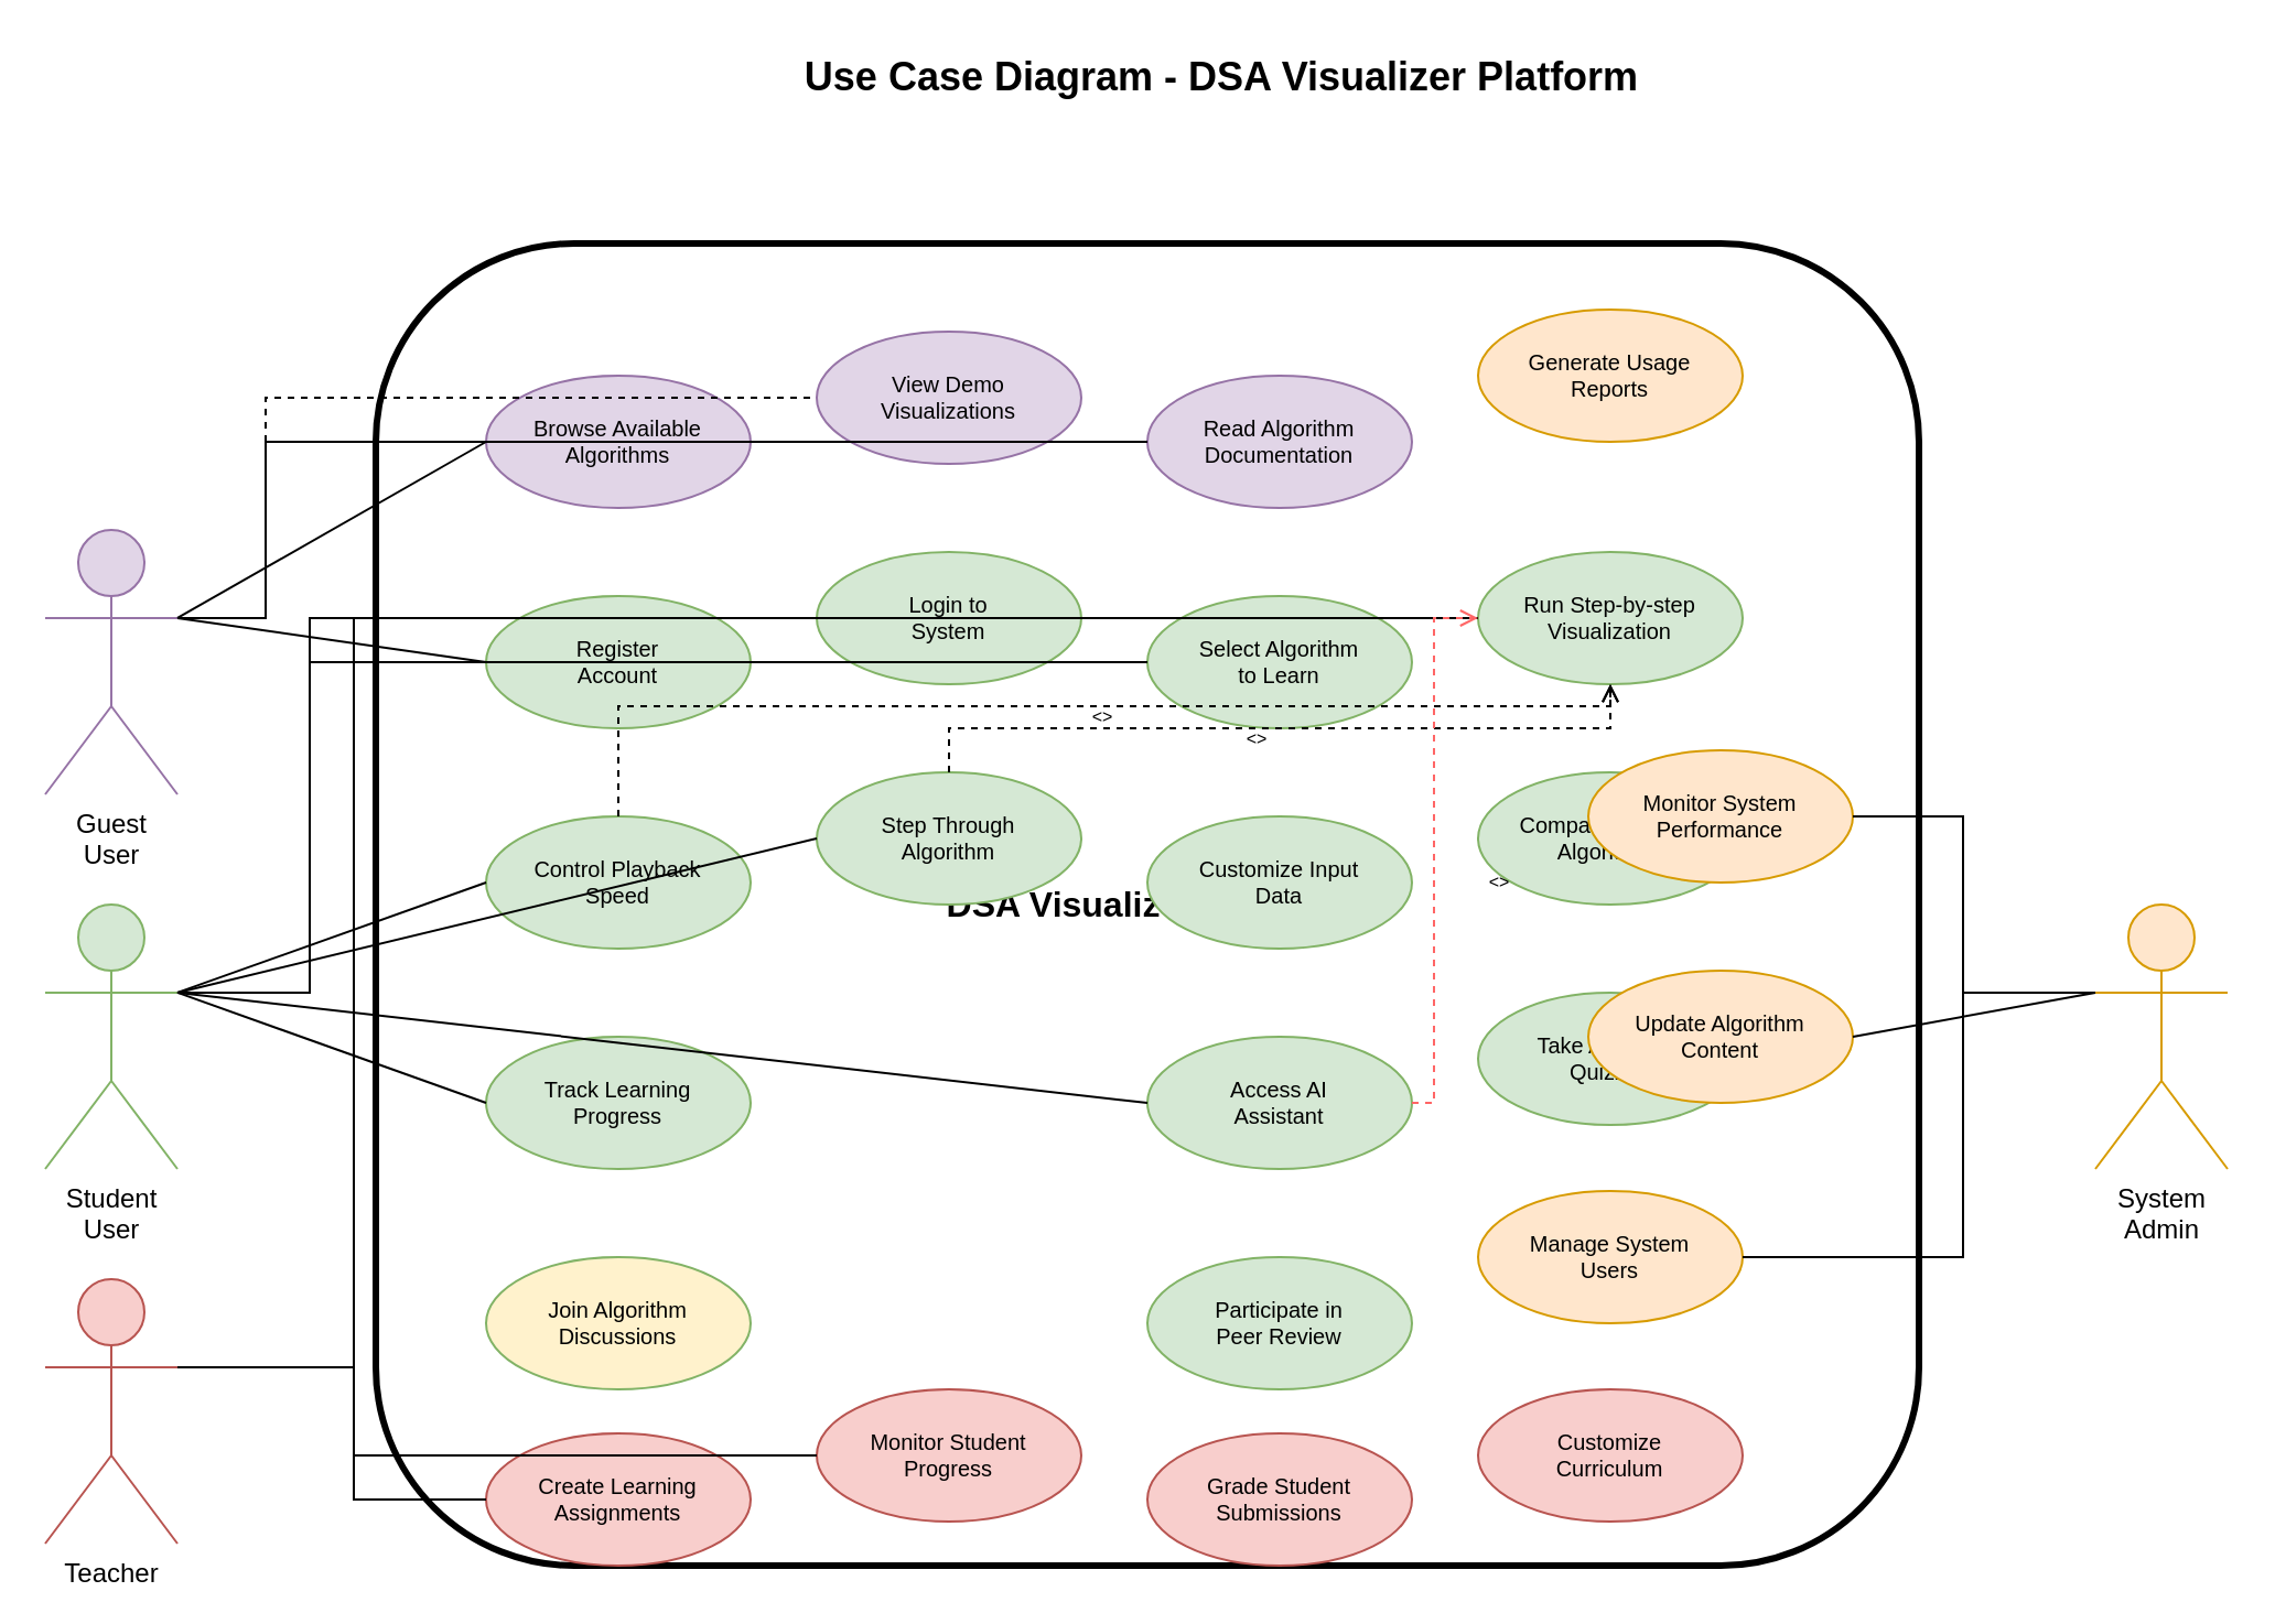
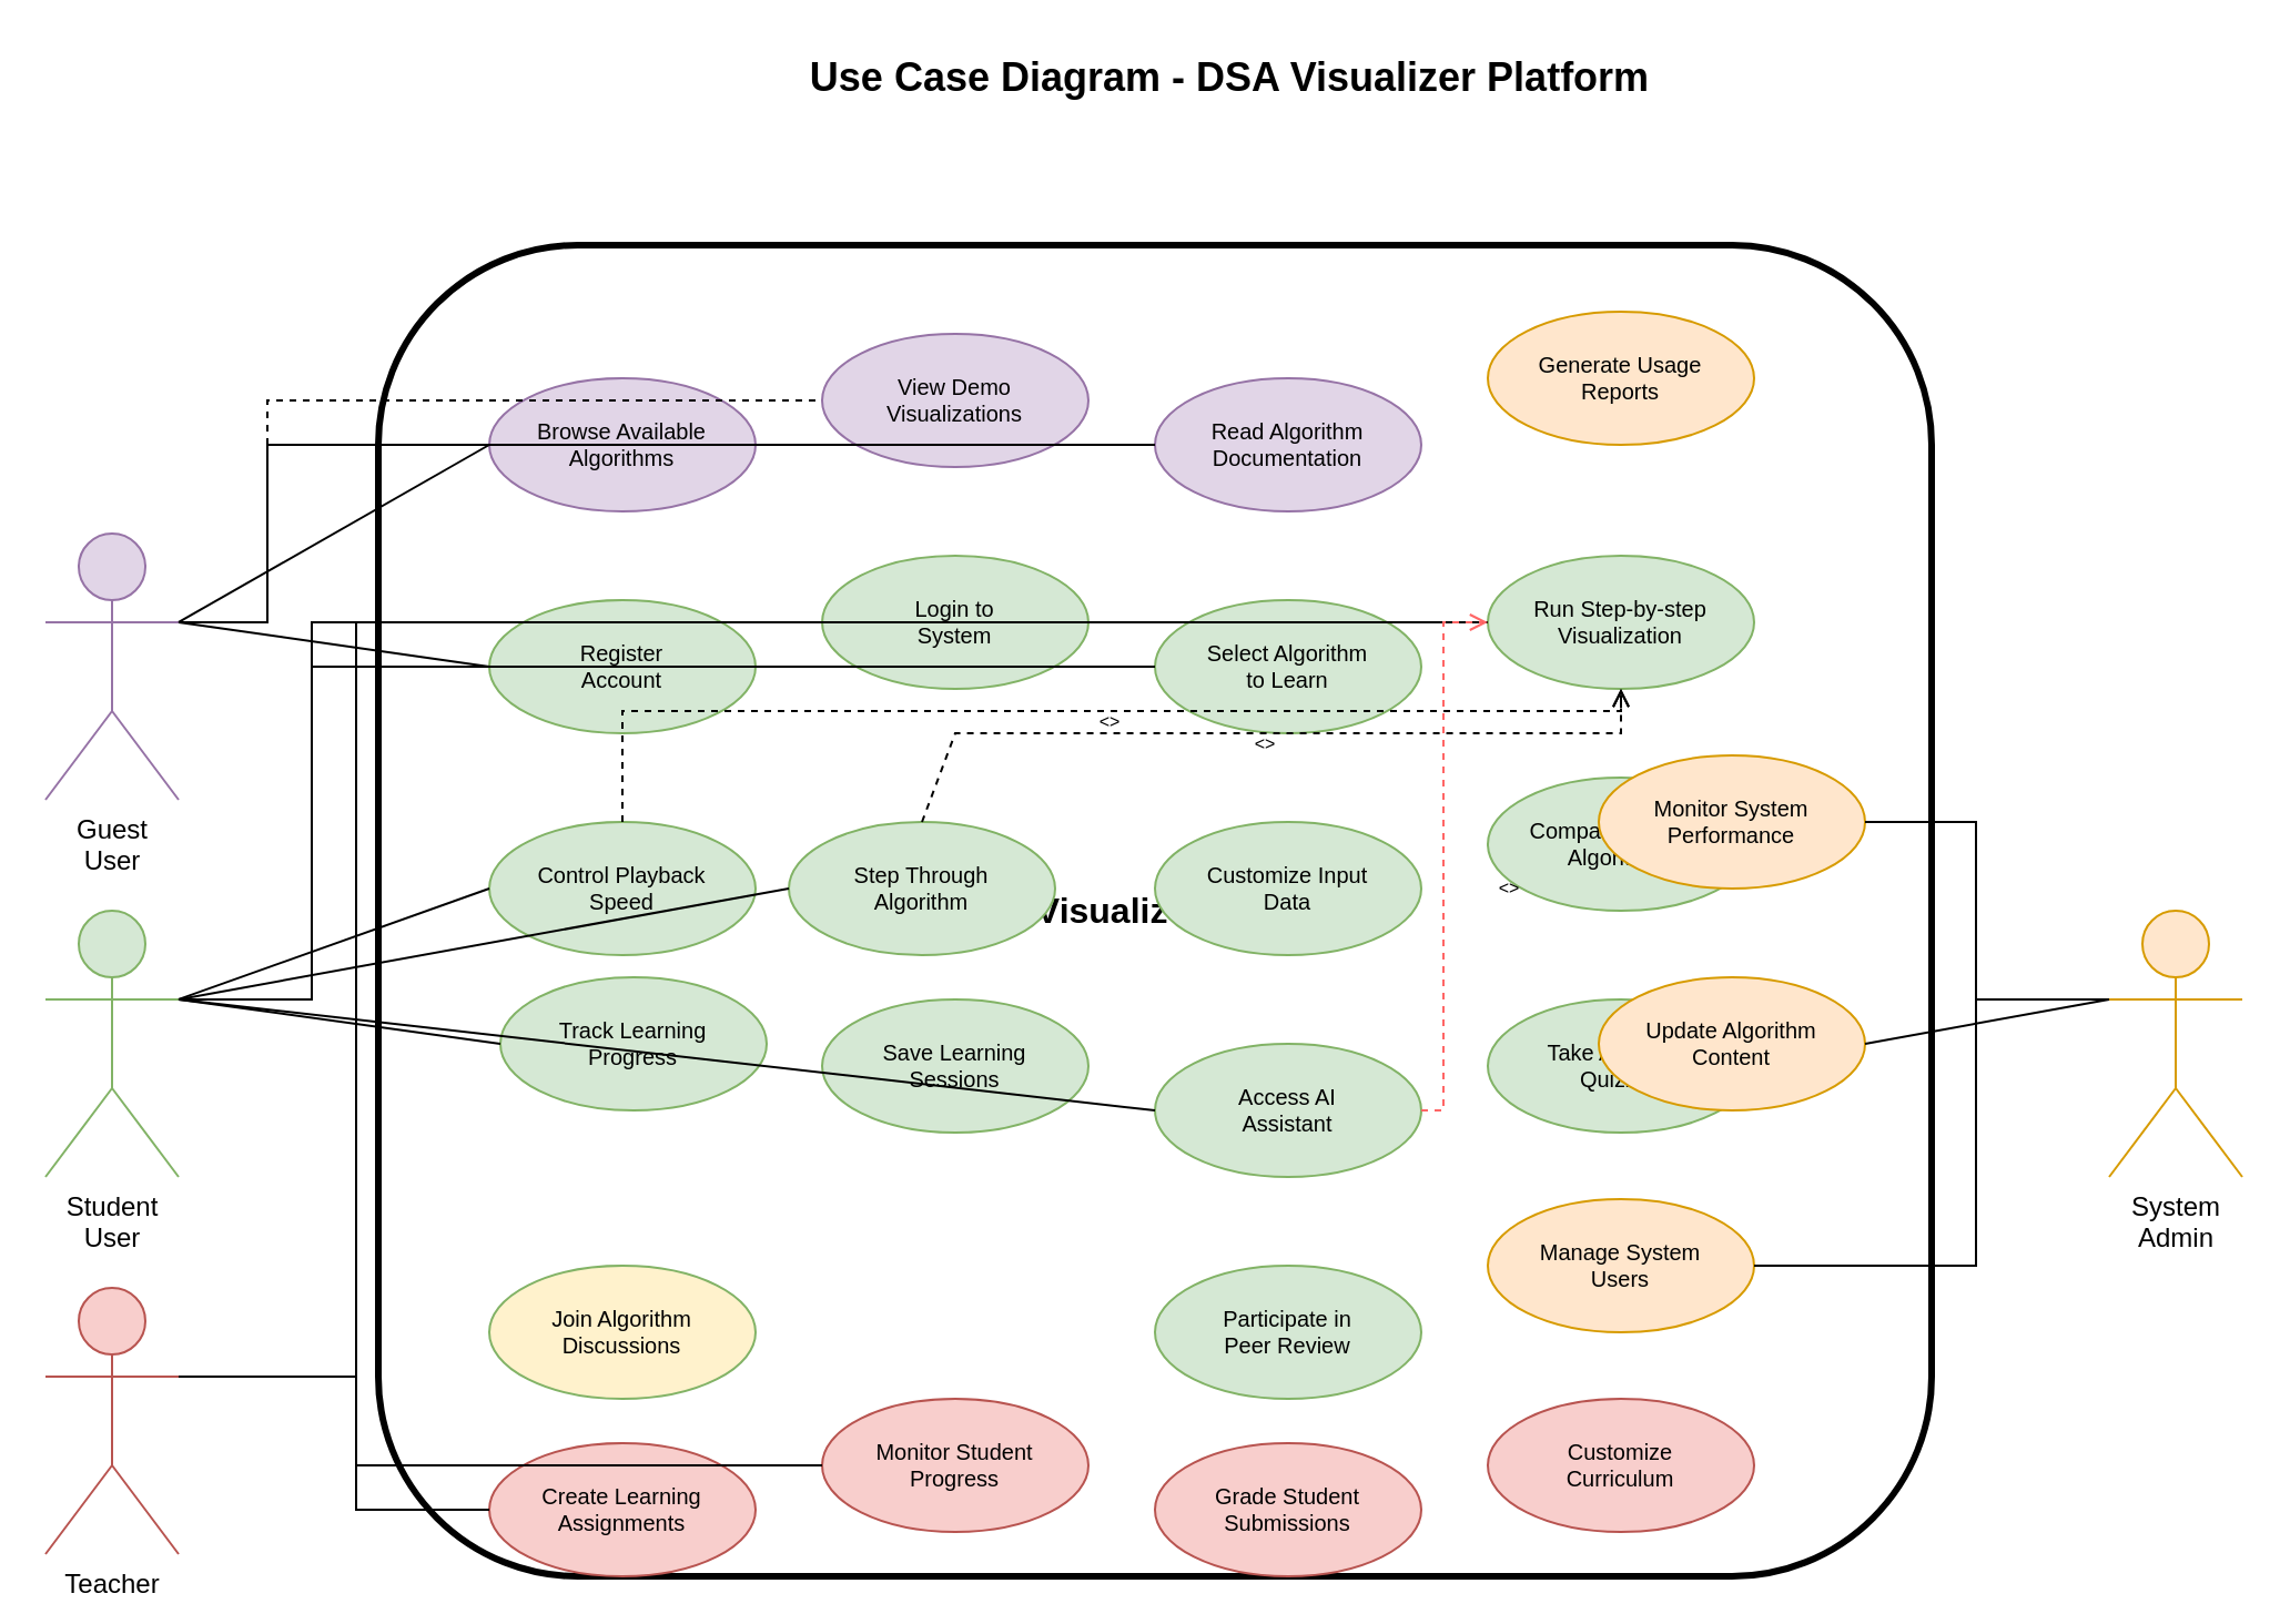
- <mxCell id="16" value="Step Through&#10;Algorithm" style="ellipse;whiteSpace=wrap;html=1;fontSize=10;fillColor=#d5e8d4;strokeColor=#82b366" vertex="1" parent="1"><mxGeometry x="370" y="350" width="120" height="60" as="geometry" /></mxCell>
+ <mxCell id="16" value="Step Through&#10;Algorithm" style="ellipse;whiteSpace=wrap;html=1;fontSize=10;fillColor=#d5e8d4;strokeColor=#82b366" vertex="1" parent="1"><mxGeometry x="355" y="370" width="120" height="60" as="geometry" /></mxCell>
+ <mxCell id="20" value="Save Learning&#10;Sessions" style="ellipse;whiteSpace=wrap;html=1;fontSize=10;fillColor=#d5e8d4;strokeColor=#82b366" vertex="1" parent="1"><mxGeometry x="370" y="450" width="120" height="60" as="geometry" /></mxCell>
- <mxCell id="19" value="Track Learning&#10;Progress" style="ellipse;whiteSpace=wrap;html=1;fontSize=10;fillColor=#d5e8d4;strokeColor=#82b366" vertex="1" parent="1"><mxGeometry x="220" y="470" width="120" height="60" as="geometry" /></mxCell>
+ <mxCell id="19" value="Track Learning&#10;Progress" style="ellipse;whiteSpace=wrap;html=1;fontSize=10;fillColor=#d5e8d4;strokeColor=#82b366" vertex="1" parent="1"><mxGeometry x="225" y="440" width="120" height="60" as="geometry" /></mxCell>
